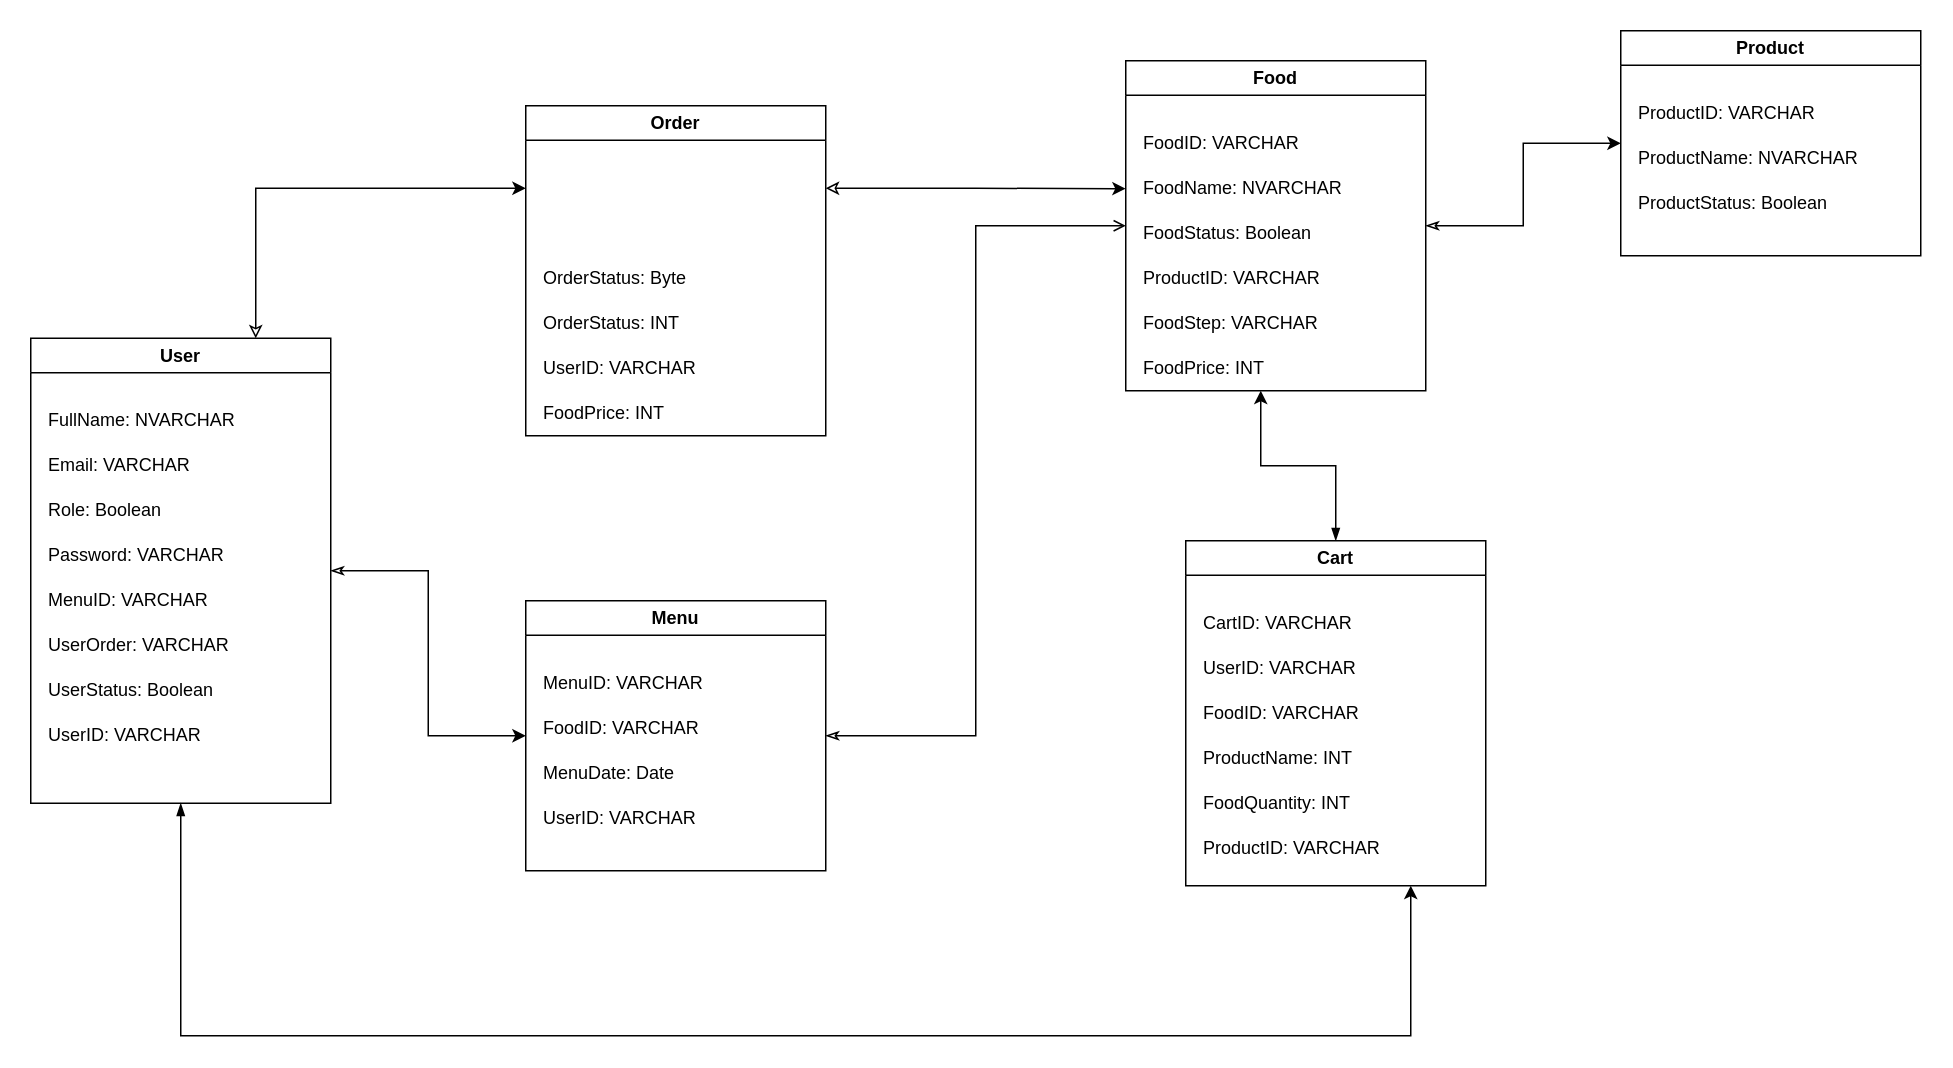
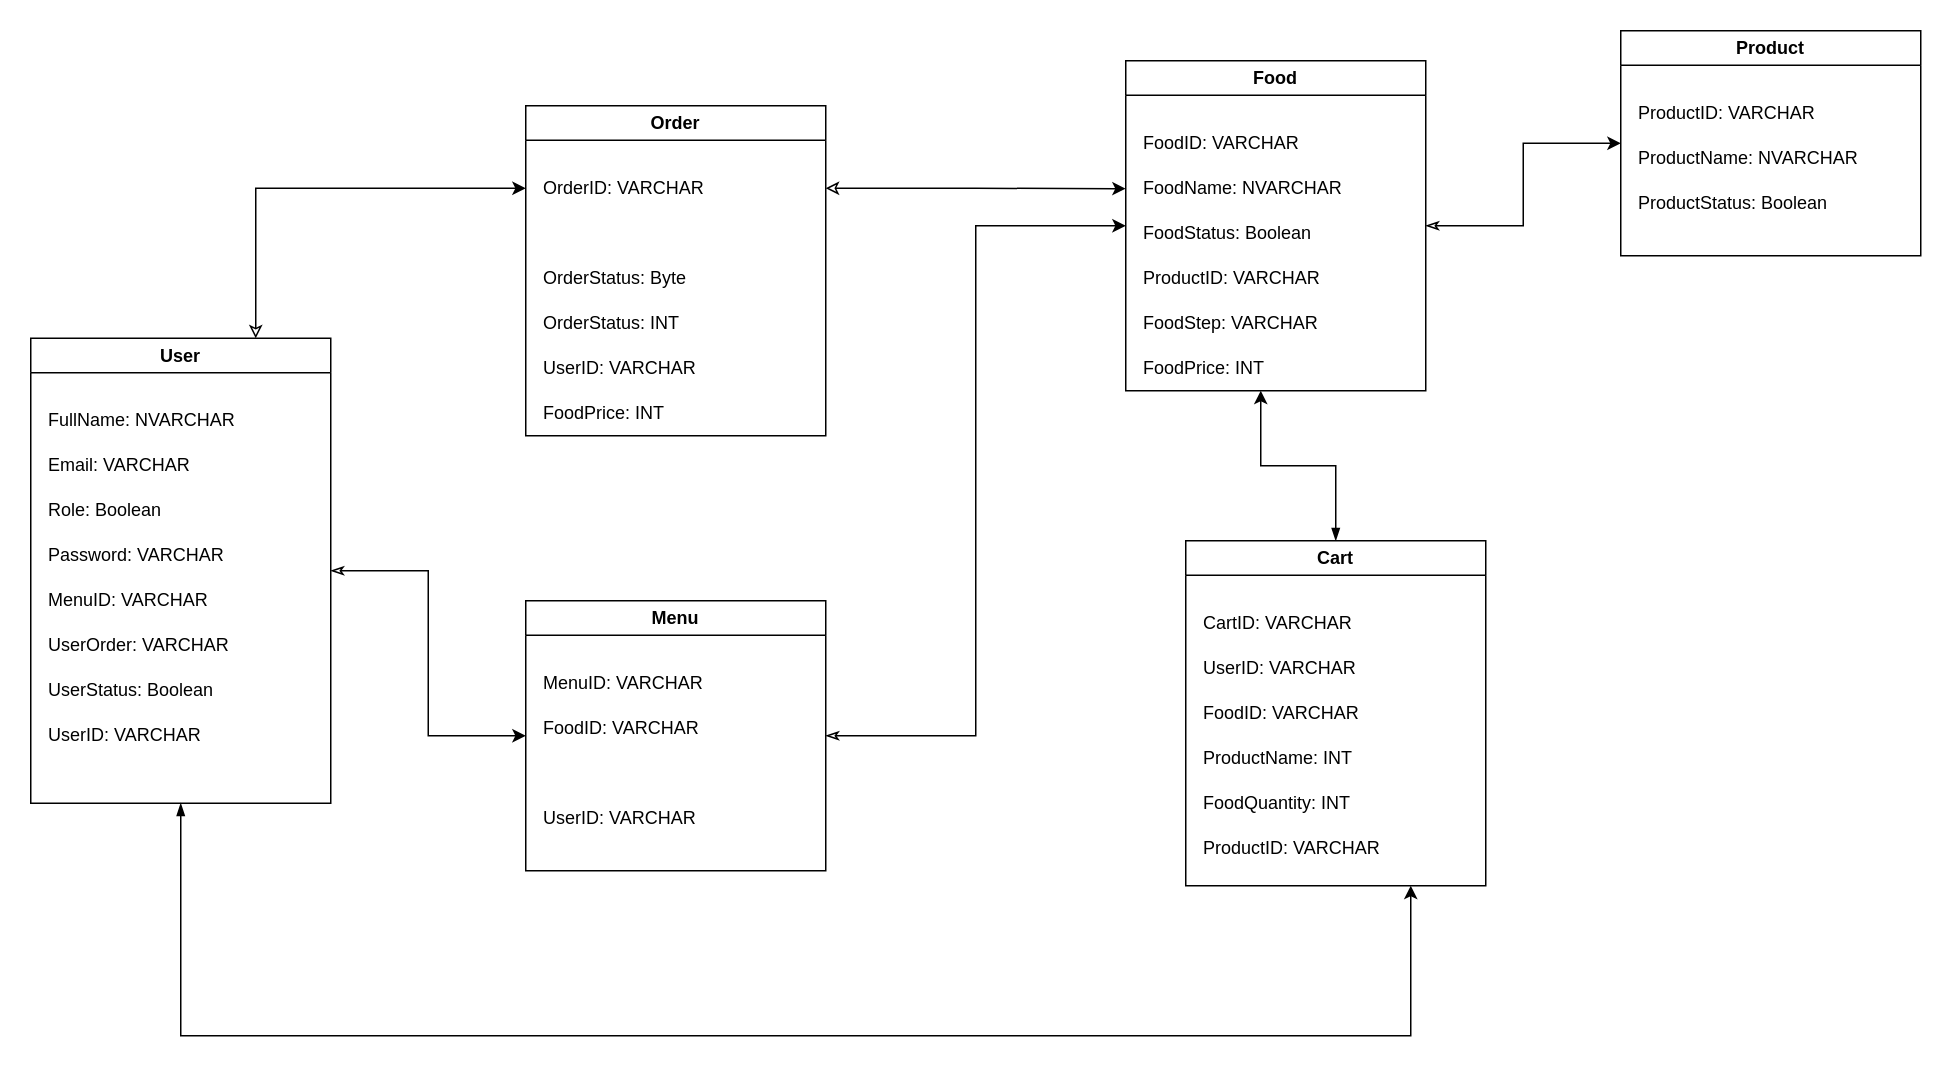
+ <mxCell id="34" value="OrderID: VARCHAR" style="text;html=1;align=left;verticalAlign=middle;whiteSpace=wrap;rounded=0;" parent="33" vertex="1"><mxGeometry x="10" y="40" width="160" height="30" as="geometry" /></mxCell>
- <mxCell id="14" style="edgeStyle=orthogonalEdgeStyle;rounded=0;orthogonalLoop=1;jettySize=auto;html=1;exitX=1;exitY=0.5;exitDx=0;exitDy=0;entryX=0;entryY=0.5;entryDx=0;entryDy=0;startArrow=classicThin;startFill=0;endArrow=open;" parent="1" source="15" target="21" edge="1"><mxGeometry relative="1" as="geometry" /></mxCell>
+ <mxCell id="14" style="edgeStyle=orthogonalEdgeStyle;rounded=0;orthogonalLoop=1;jettySize=auto;html=1;exitX=1;exitY=0.5;exitDx=0;exitDy=0;entryX=0;entryY=0.5;entryDx=0;entryDy=0;startArrow=classicThin;startFill=0;" parent="1" source="15" target="21" edge="1"><mxGeometry relative="1" as="geometry" /></mxCell>
- <mxCell id="18" value="MenuDate: Date" style="text;html=1;align=left;verticalAlign=middle;whiteSpace=wrap;rounded=0;" parent="15" vertex="1"><mxGeometry x="10" y="100" width="160" height="30" as="geometry" /></mxCell>
